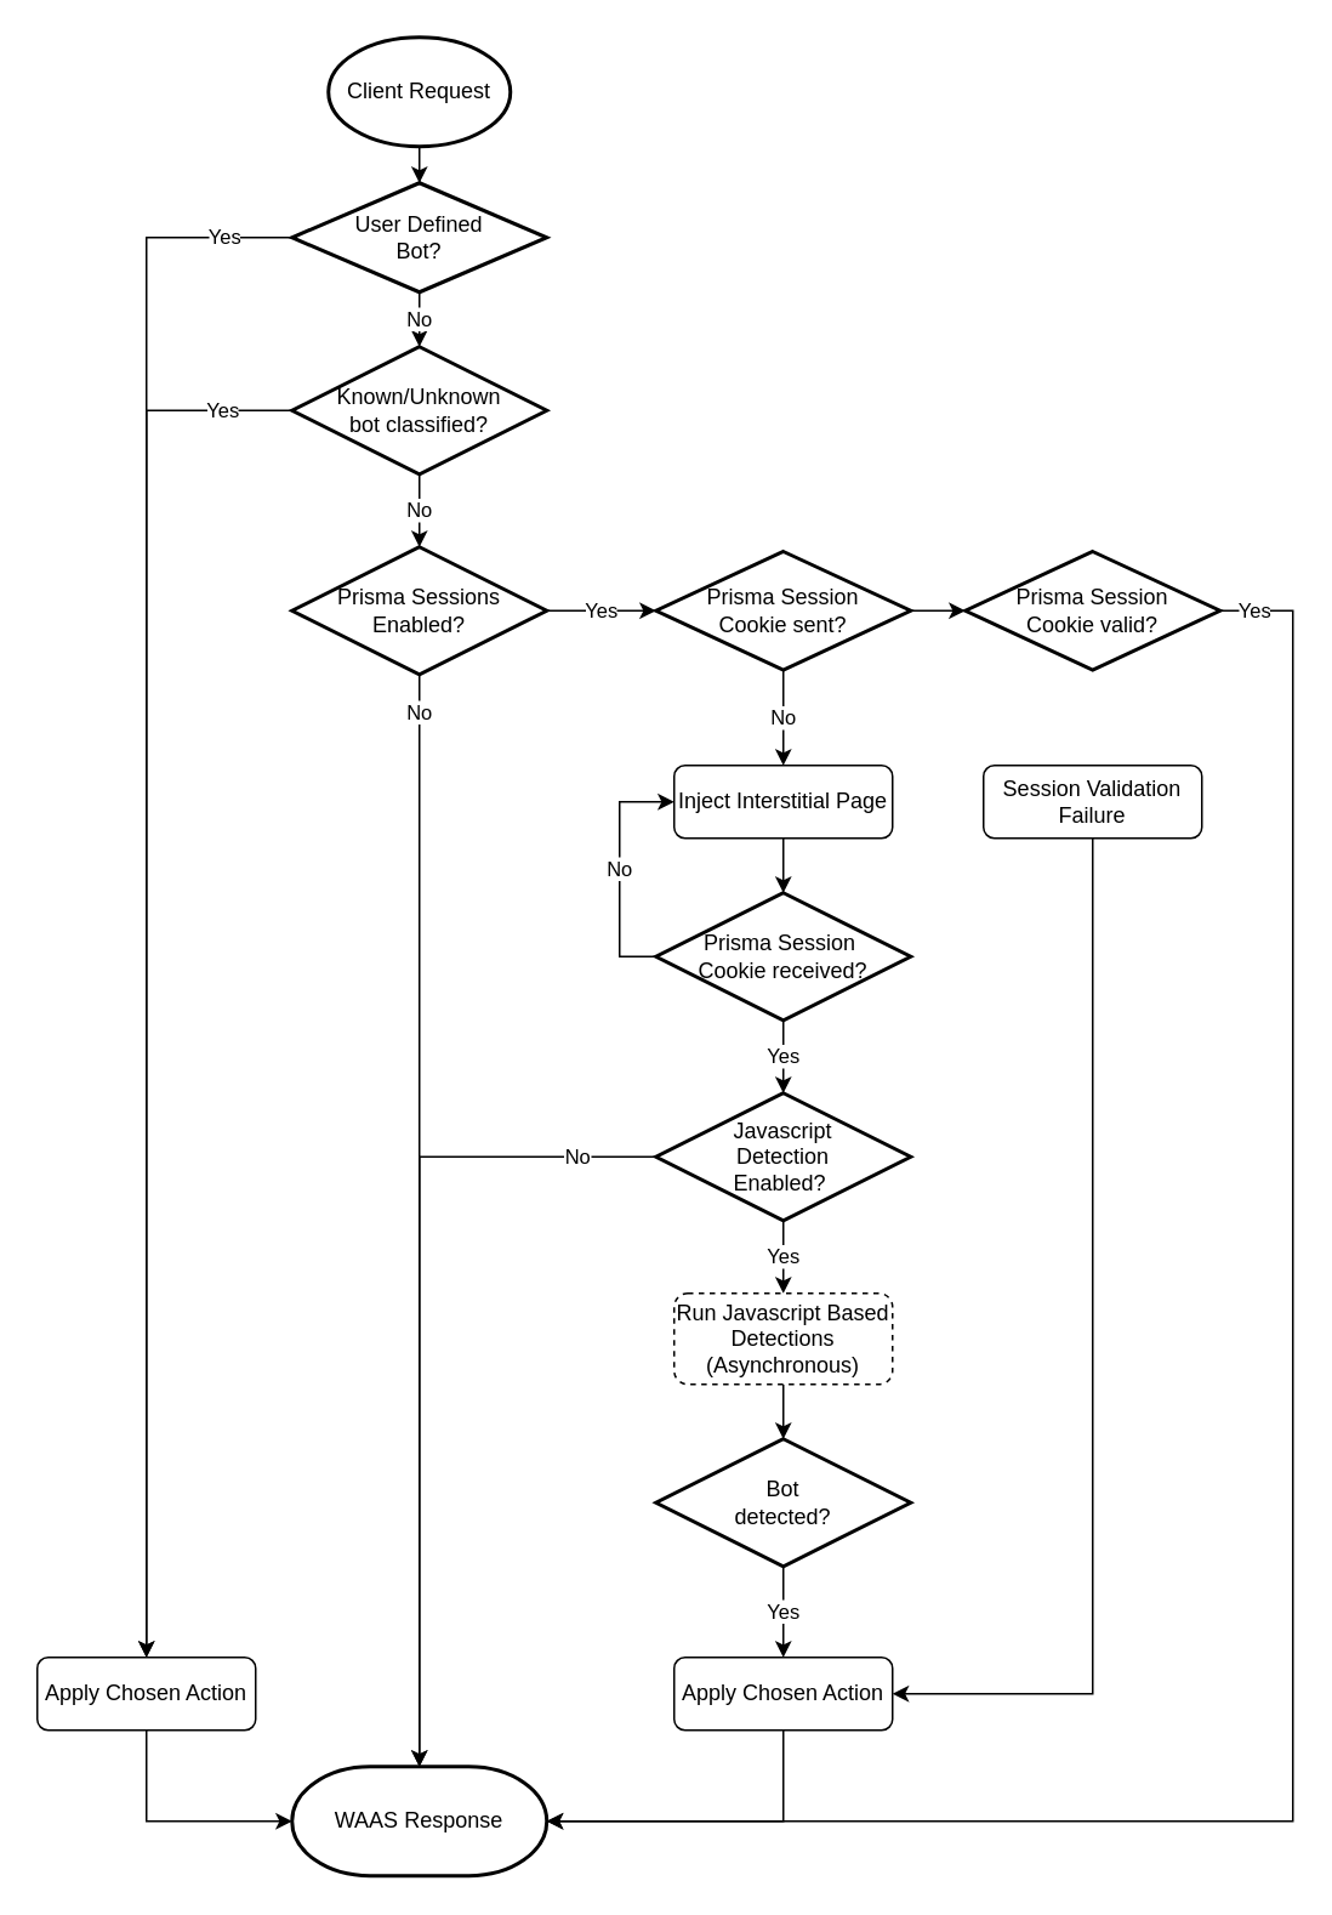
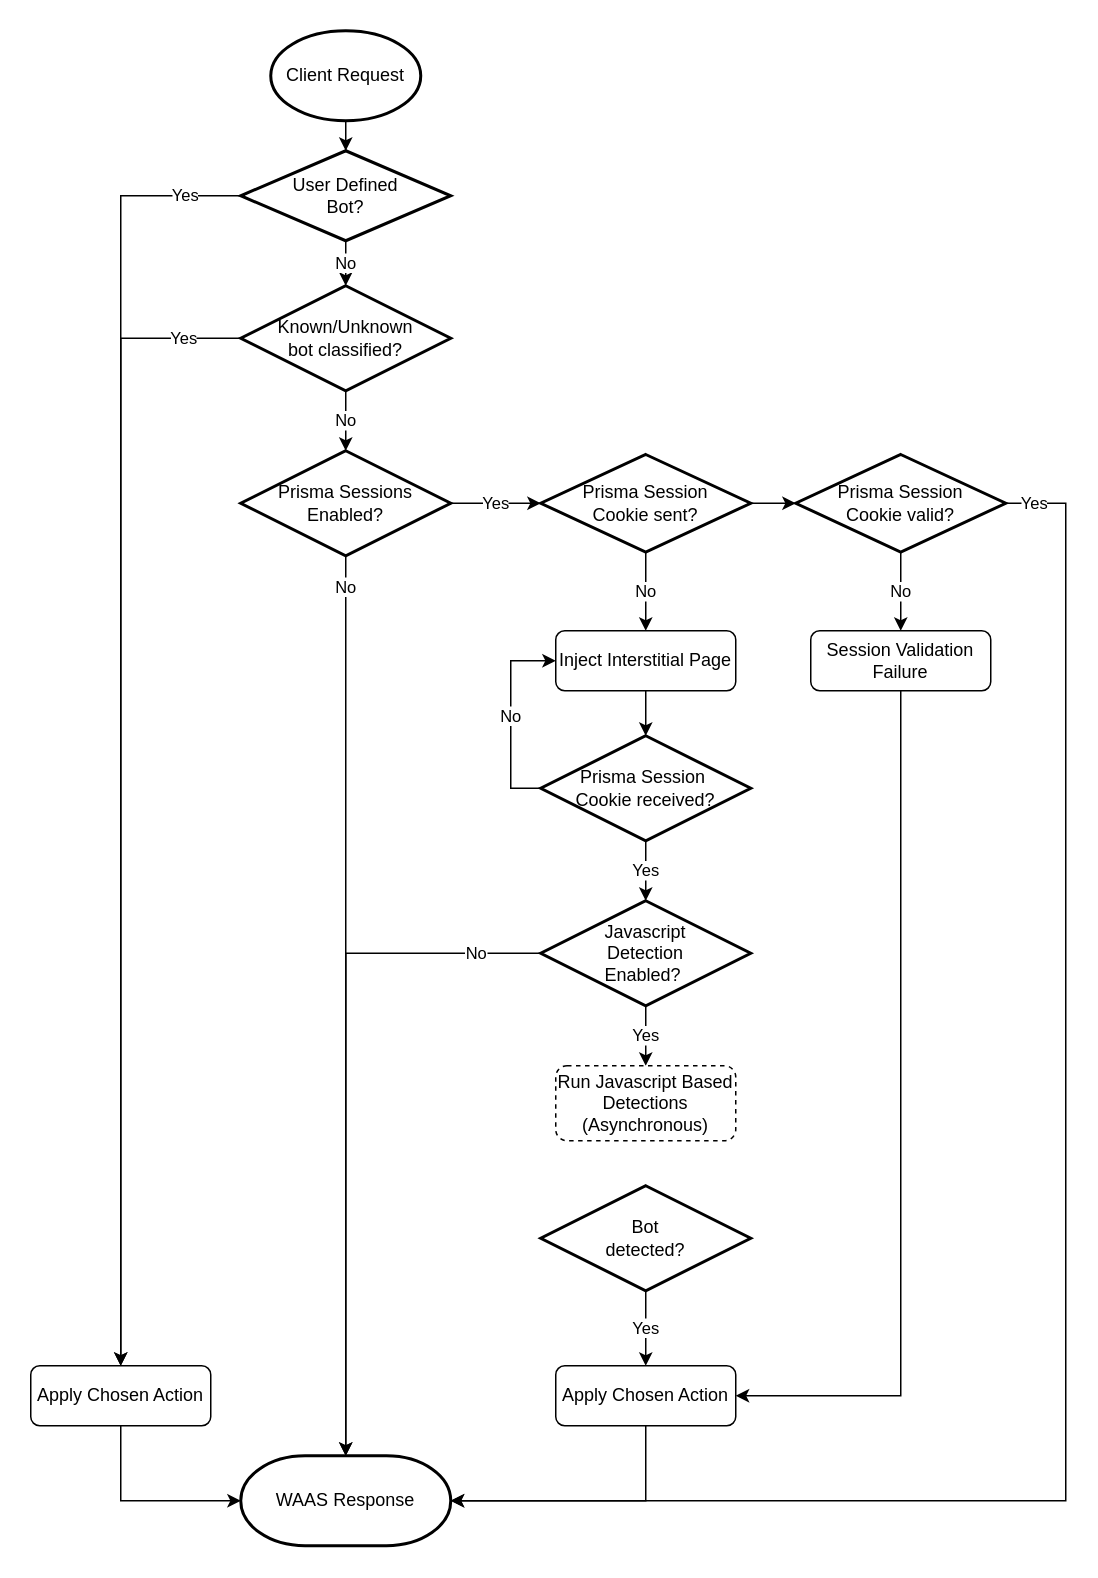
+ <mxCell id="34" value="No" style="edgeStyle=orthogonalEdgeStyle;rounded=0;orthogonalLoop=1;jettySize=auto;html=1;exitX=0.5;exitY=1;exitDx=0;exitDy=0;exitPerimeter=0;" parent="1" source="35" target="37" edge="1"><mxGeometry relative="1" as="geometry" /></mxCell>
- <mxCell id="27" style="edgeStyle=orthogonalEdgeStyle;rounded=0;orthogonalLoop=1;jettySize=auto;html=1;exitX=0.5;exitY=1;exitDx=0;exitDy=0;entryX=0.5;entryY=0;entryDx=0;entryDy=0;entryPerimeter=0;" parent="1" source="28" target="32" edge="1"><mxGeometry relative="1" as="geometry" /></mxCell>
